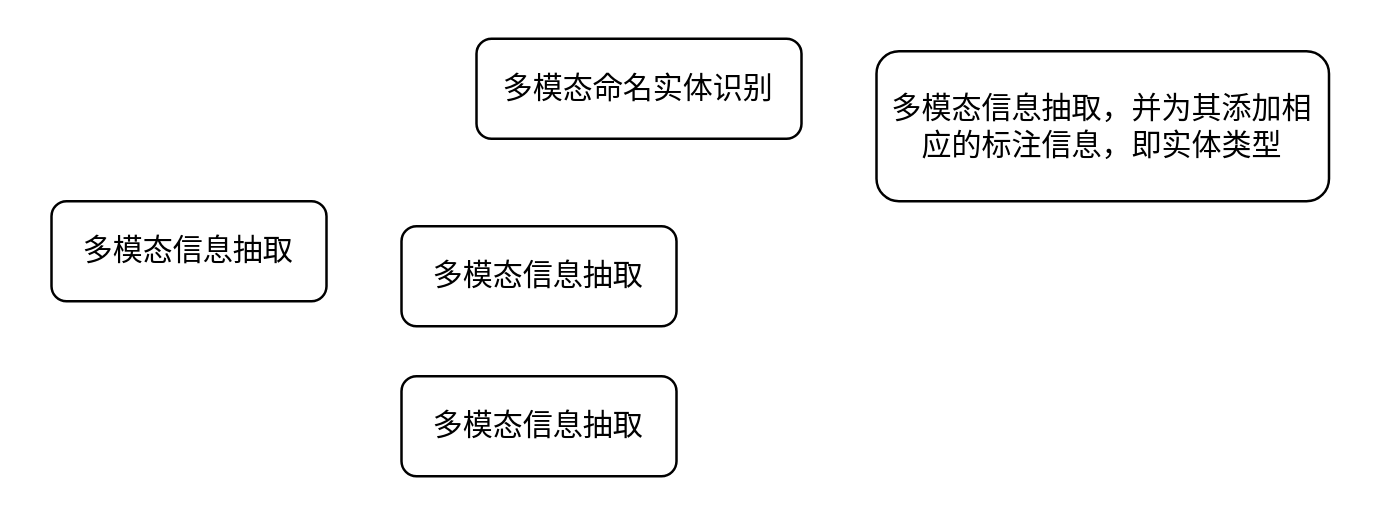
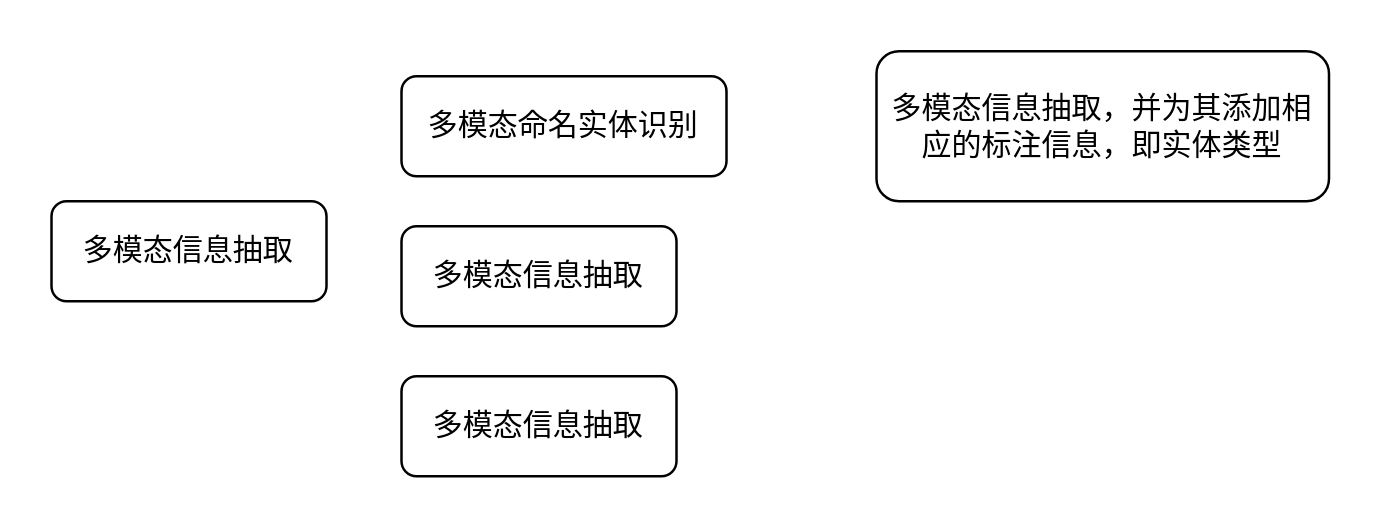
- <mxCell id="4" value="多模态命名实体识别" style="rounded=1;whiteSpace=wrap;html=1;" vertex="1" parent="1"><mxGeometry x="190" y="15" width="130" height="40" as="geometry" /></mxCell>
+ <mxCell id="4" value="多模态命名实体识别" style="rounded=1;whiteSpace=wrap;html=1;" vertex="1" parent="1"><mxGeometry x="160" y="30" width="130" height="40" as="geometry" /></mxCell>
